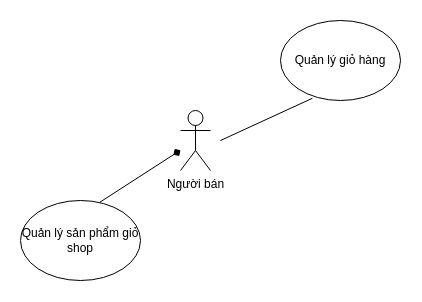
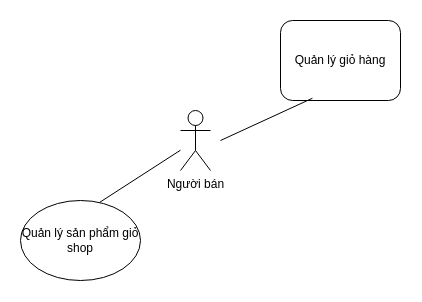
- <mxCell id="4" value="Quản lý giỏ hàng" style="ellipse;whiteSpace=wrap;html=1;" vertex="1" parent="1"><mxGeometry x="280" y="20" width="120" height="80" as="geometry" /></mxCell>
+ <mxCell id="4" value="Quản lý giỏ hàng" style="whiteSpace=wrap;html=1;rounded=1;" vertex="1" parent="1"><mxGeometry x="280" y="20" width="120" height="80" as="geometry" /></mxCell>
- <mxCell id="5" value="" style="endArrow=diamond;html=1;exitX=0.659;exitY=0.024;exitDx=0;exitDy=0;exitPerimeter=0;" edge="1" parent="1" source="3" target="2"><mxGeometry width="50" height="50" relative="1" as="geometry"><mxPoint x="170" y="250" as="sourcePoint" /><mxPoint x="220" y="200" as="targetPoint" /></mxGeometry></mxCell>
+ <mxCell id="5" value="" style="endArrow=none;html=1;exitX=0.659;exitY=0.024;exitDx=0;exitDy=0;exitPerimeter=0;" edge="1" parent="1" source="3" target="2"><mxGeometry width="50" height="50" relative="1" as="geometry"><mxPoint x="170" y="250" as="sourcePoint" /><mxPoint x="220" y="200" as="targetPoint" /></mxGeometry></mxCell>
